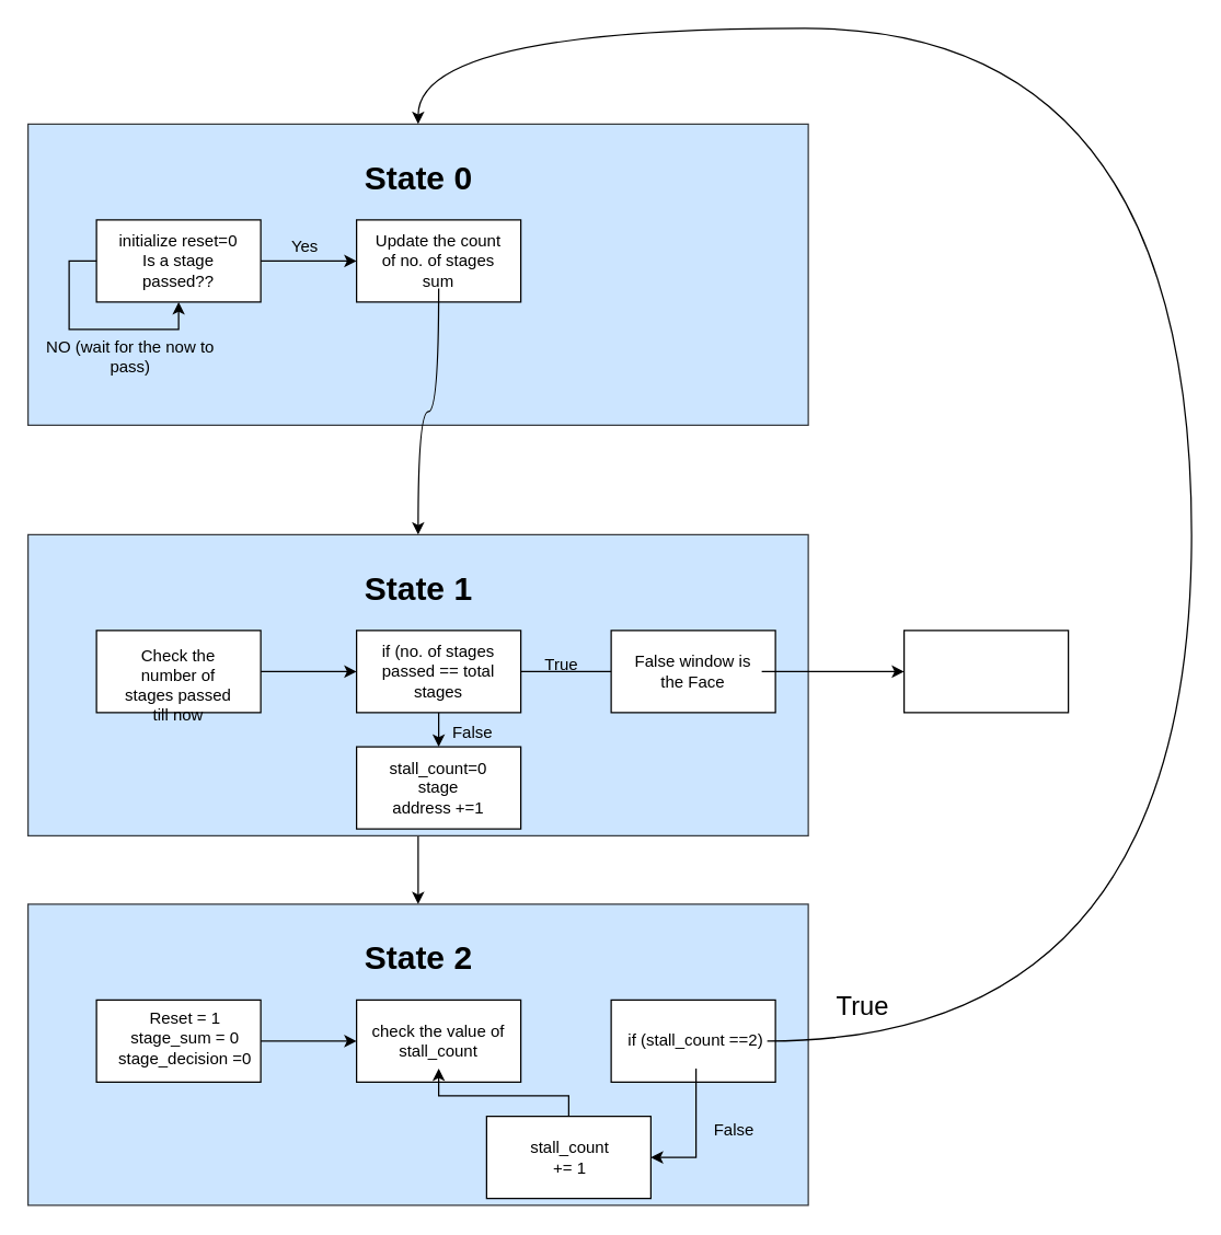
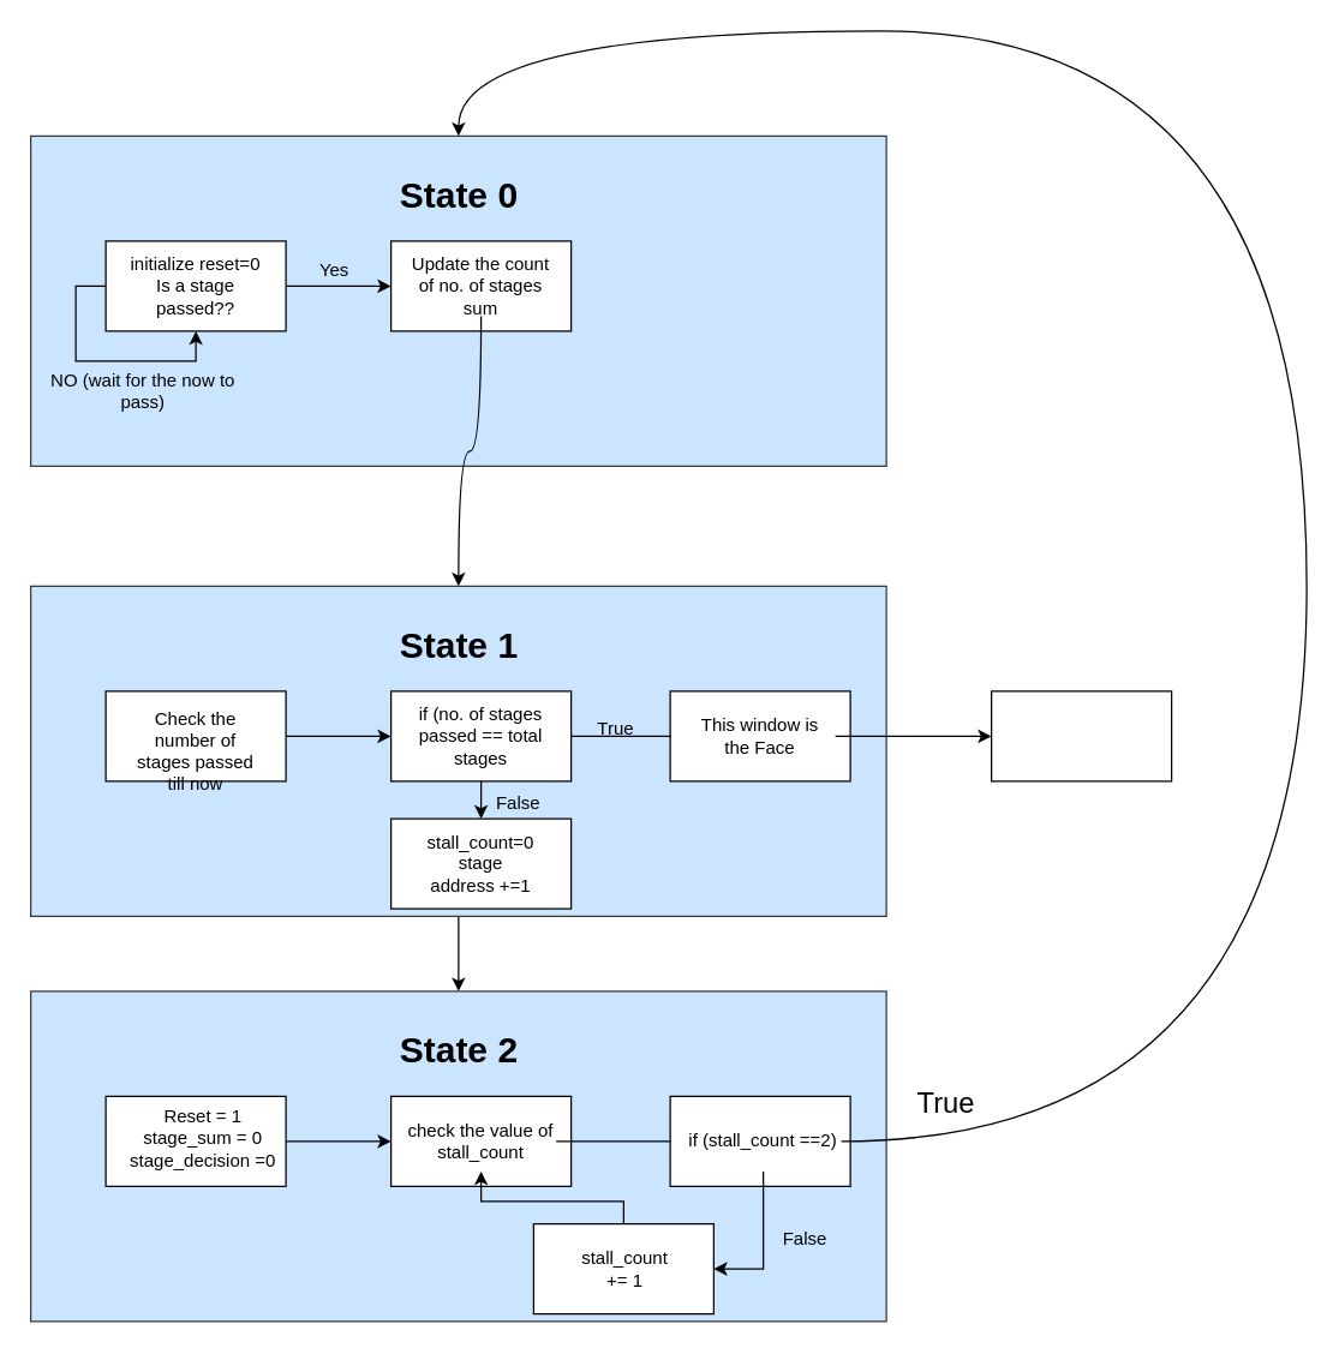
- <mxCell id="27" value="False window is the Face" style="text;html=1;align=center;verticalAlign=middle;whiteSpace=wrap;rounded=0;" vertex="1" parent="1"><mxGeometry x="456" y="470" width="100" height="40" as="geometry" /></mxCell>
+ <mxCell id="27" value="This window is the Face" style="text;html=1;align=center;verticalAlign=middle;whiteSpace=wrap;rounded=0;" vertex="1" parent="1"><mxGeometry x="456" y="470" width="100" height="40" as="geometry" /></mxCell>
+ <mxCell id="38" style="edgeStyle=orthogonalEdgeStyle;rounded=0;orthogonalLoop=1;jettySize=auto;html=1;" edge="1" parent="1" source="39" target="44"><mxGeometry relative="1" as="geometry" /></mxCell>
